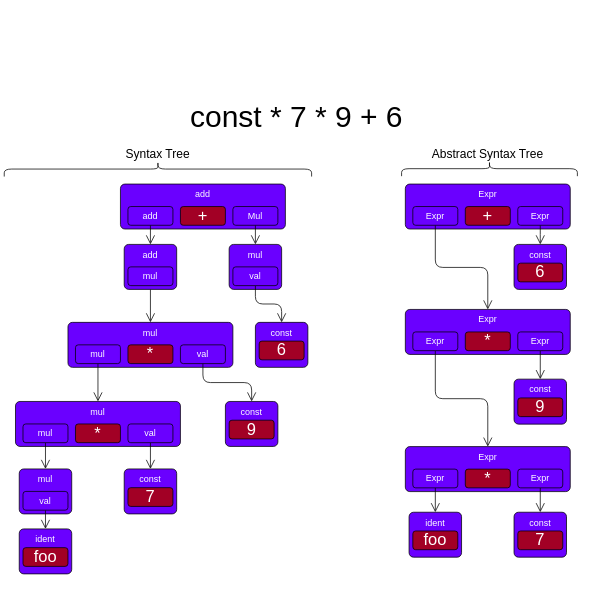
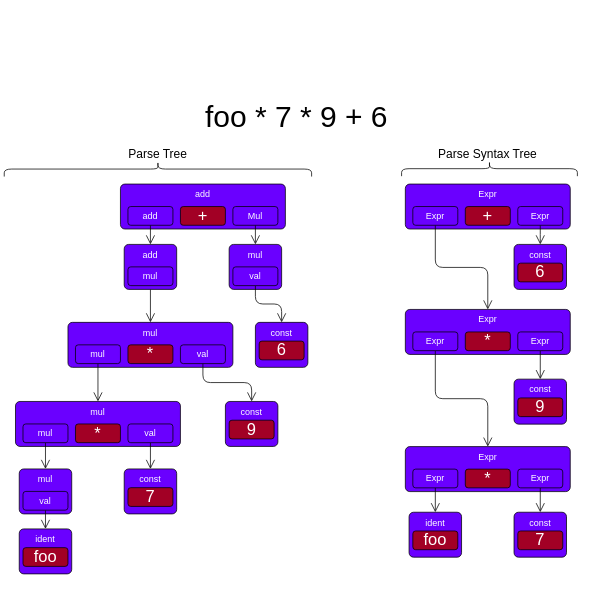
- <mxCell id="37" value="const * 7 * 9 + 6" style="text;html=1;strokeColor=none;fillColor=none;align=center;verticalAlign=middle;whiteSpace=wrap;rounded=0;fontSize=40;" vertex="1" parent="1"><mxGeometry x="20" y="135" width="750" height="40" as="geometry" /></mxCell>
+ <mxCell id="37" value="foo * 7 * 9 + 6" style="text;html=1;strokeColor=none;fillColor=none;align=center;verticalAlign=middle;whiteSpace=wrap;rounded=0;fontSize=40;" vertex="1" parent="1"><mxGeometry x="20" y="135" width="750" height="40" as="geometry" /></mxCell>
- <mxCell id="66" value="Syntax Tree" style="text;html=1;strokeColor=none;fillColor=none;align=center;verticalAlign=middle;whiteSpace=wrap;rounded=0;fontSize=16;" vertex="1" parent="1"><mxGeometry x="150" y="195" width="120" height="20" as="geometry" /></mxCell>
+ <mxCell id="66" value="Parse Tree" style="text;html=1;strokeColor=none;fillColor=none;align=center;verticalAlign=middle;whiteSpace=wrap;rounded=0;fontSize=16;" vertex="1" parent="1"><mxGeometry x="150" y="195" width="120" height="20" as="geometry" /></mxCell>
- <mxCell id="67" value="Abstract Syntax Tree" style="text;html=1;strokeColor=none;fillColor=none;align=center;verticalAlign=middle;whiteSpace=wrap;rounded=0;fontSize=16;" vertex="1" parent="1"><mxGeometry x="555" y="195" width="190" height="20" as="geometry" /></mxCell>
+ <mxCell id="67" value="Parse Syntax Tree" style="text;html=1;strokeColor=none;fillColor=none;align=center;verticalAlign=middle;whiteSpace=wrap;rounded=0;fontSize=16;" vertex="1" parent="1"><mxGeometry x="555" y="195" width="190" height="20" as="geometry" /></mxCell>
